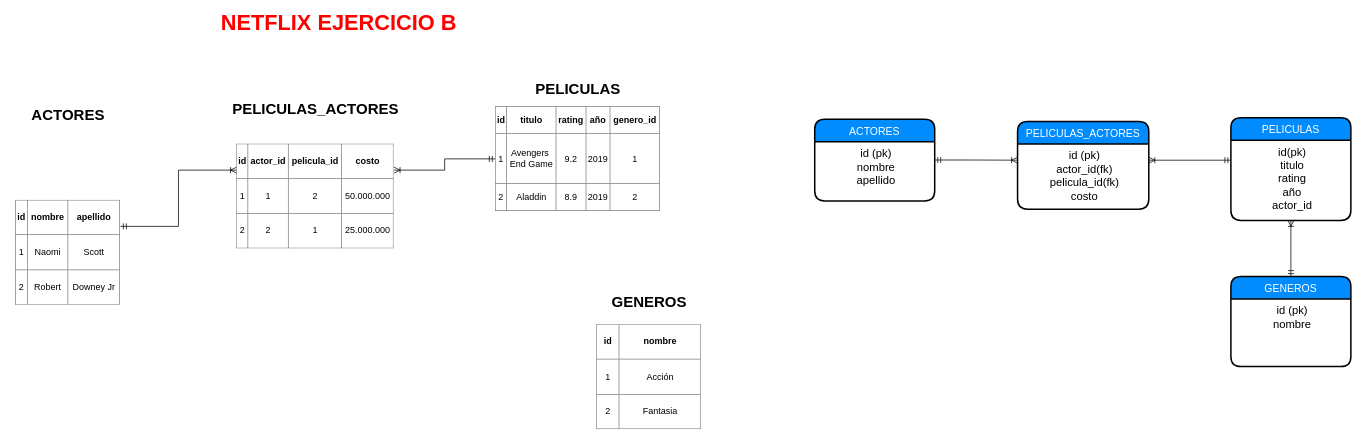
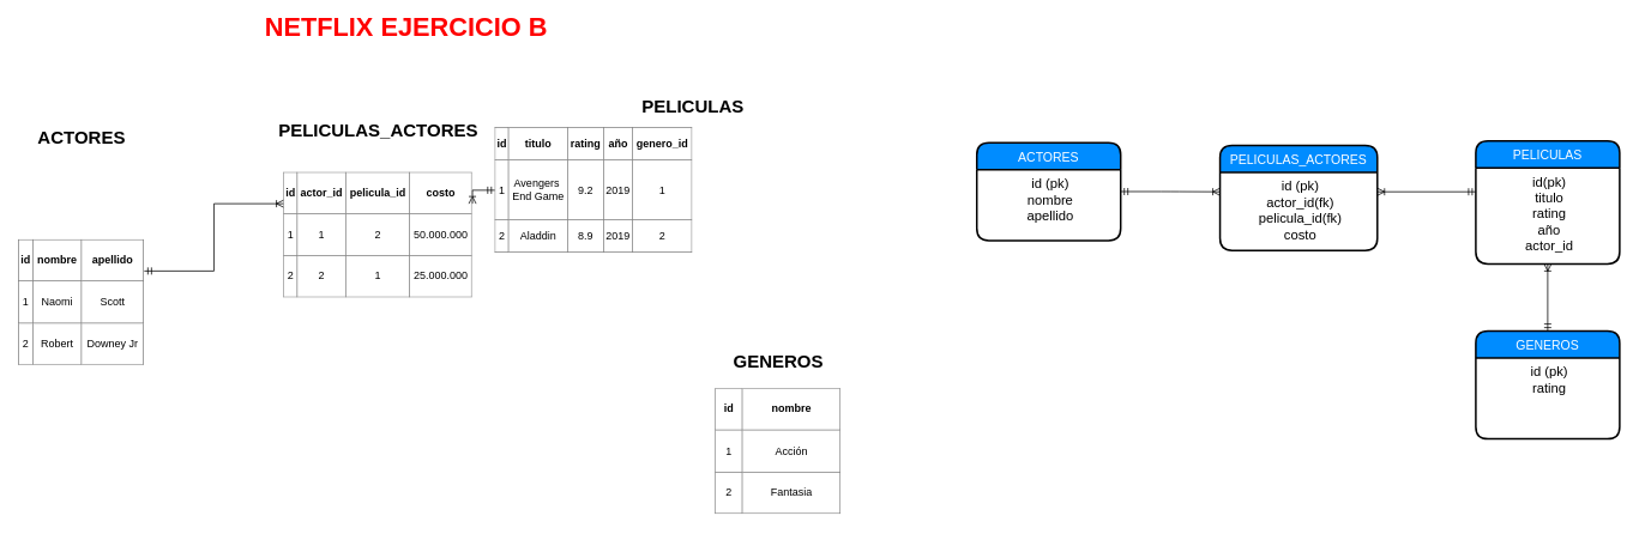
- <mxCell id="8" value="&lt;table border=&quot;1&quot; width=&quot;100%&quot; style=&quot;text-align: center ; width: 100% ; height: 100% ; border-collapse: collapse&quot;&gt;&lt;tbody&gt;&lt;tr&gt;&lt;td align=&quot;center&quot;&gt;&lt;b&gt;id&lt;/b&gt;&lt;/td&gt;&lt;td align=&quot;center&quot;&gt;&lt;b&gt;titulo&lt;/b&gt;&lt;/td&gt;&lt;td&gt;&lt;b&gt;rating&lt;/b&gt;&lt;/td&gt;&lt;td style=&quot;text-align: center&quot;&gt;&lt;b&gt;año&lt;/b&gt;&lt;/td&gt;&lt;td&gt;&lt;b&gt;genero_id&lt;/b&gt;&lt;/td&gt;&lt;/tr&gt;&lt;tr&gt;&lt;td align=&quot;center&quot;&gt;1&lt;/td&gt;&lt;td align=&quot;center&quot;&gt;Avengers&amp;nbsp;&lt;br&gt;End Game&lt;/td&gt;&lt;td&gt;9.2&lt;/td&gt;&lt;td style=&quot;text-align: center&quot;&gt;2019&lt;/td&gt;&lt;td&gt;1&lt;/td&gt;&lt;/tr&gt;&lt;tr&gt;&lt;td align=&quot;center&quot;&gt;2&lt;/td&gt;&lt;td align=&quot;center&quot;&gt;Aladdin&lt;/td&gt;&lt;td&gt;8.9&lt;/td&gt;&lt;td style=&quot;text-align: center&quot;&gt;2019&lt;/td&gt;&lt;td&gt;2&lt;/td&gt;&lt;/tr&gt;&lt;/tbody&gt;&lt;/table&gt;" style="text;html=1;overflow=fill;rounded=0;glass=0;comic=0;shadow=0;" parent="1" vertex="1"><mxGeometry x="660" y="141" width="220" height="140" as="geometry" /></mxCell>
+ <mxCell id="8" value="&lt;table border=&quot;1&quot; width=&quot;100%&quot; style=&quot;text-align: center ; width: 100% ; height: 100% ; border-collapse: collapse&quot;&gt;&lt;tbody&gt;&lt;tr&gt;&lt;td align=&quot;center&quot;&gt;&lt;b&gt;id&lt;/b&gt;&lt;/td&gt;&lt;td align=&quot;center&quot;&gt;&lt;b&gt;titulo&lt;/b&gt;&lt;/td&gt;&lt;td&gt;&lt;b&gt;rating&lt;/b&gt;&lt;/td&gt;&lt;td style=&quot;text-align: center&quot;&gt;&lt;b&gt;año&lt;/b&gt;&lt;/td&gt;&lt;td&gt;&lt;b&gt;genero_id&lt;/b&gt;&lt;/td&gt;&lt;/tr&gt;&lt;tr&gt;&lt;td align=&quot;center&quot;&gt;1&lt;/td&gt;&lt;td align=&quot;center&quot;&gt;Avengers&amp;nbsp;&lt;br&gt;End Game&lt;/td&gt;&lt;td&gt;9.2&lt;/td&gt;&lt;td style=&quot;text-align: center&quot;&gt;2019&lt;/td&gt;&lt;td&gt;1&lt;/td&gt;&lt;/tr&gt;&lt;tr&gt;&lt;td align=&quot;center&quot;&gt;2&lt;/td&gt;&lt;td align=&quot;center&quot;&gt;Aladdin&lt;/td&gt;&lt;td&gt;8.9&lt;/td&gt;&lt;td style=&quot;text-align: center&quot;&gt;2019&lt;/td&gt;&lt;td&gt;2&lt;/td&gt;&lt;/tr&gt;&lt;/tbody&gt;&lt;/table&gt;" style="text;html=1;overflow=fill;rounded=0;glass=0;comic=0;shadow=0;" parent="1" vertex="1"><mxGeometry x="550" y="141" width="220" height="140" as="geometry" /></mxCell>
- <mxCell id="23" value="id (pk)&#10;nombre&#10;" style="align=center;strokeColor=none;fillColor=none;spacingLeft=4;fontSize=15;verticalAlign=top;resizable=0;rotatable=0;part=1;" parent="22" vertex="1"><mxGeometry y="30" width="160" height="90" as="geometry" /></mxCell>
+ <mxCell id="23" value="id (pk)&#10;rating&#10;" style="align=center;strokeColor=none;fillColor=none;spacingLeft=4;fontSize=15;verticalAlign=top;resizable=0;rotatable=0;part=1;" parent="22" vertex="1"><mxGeometry y="30" width="160" height="90" as="geometry" /></mxCell>
